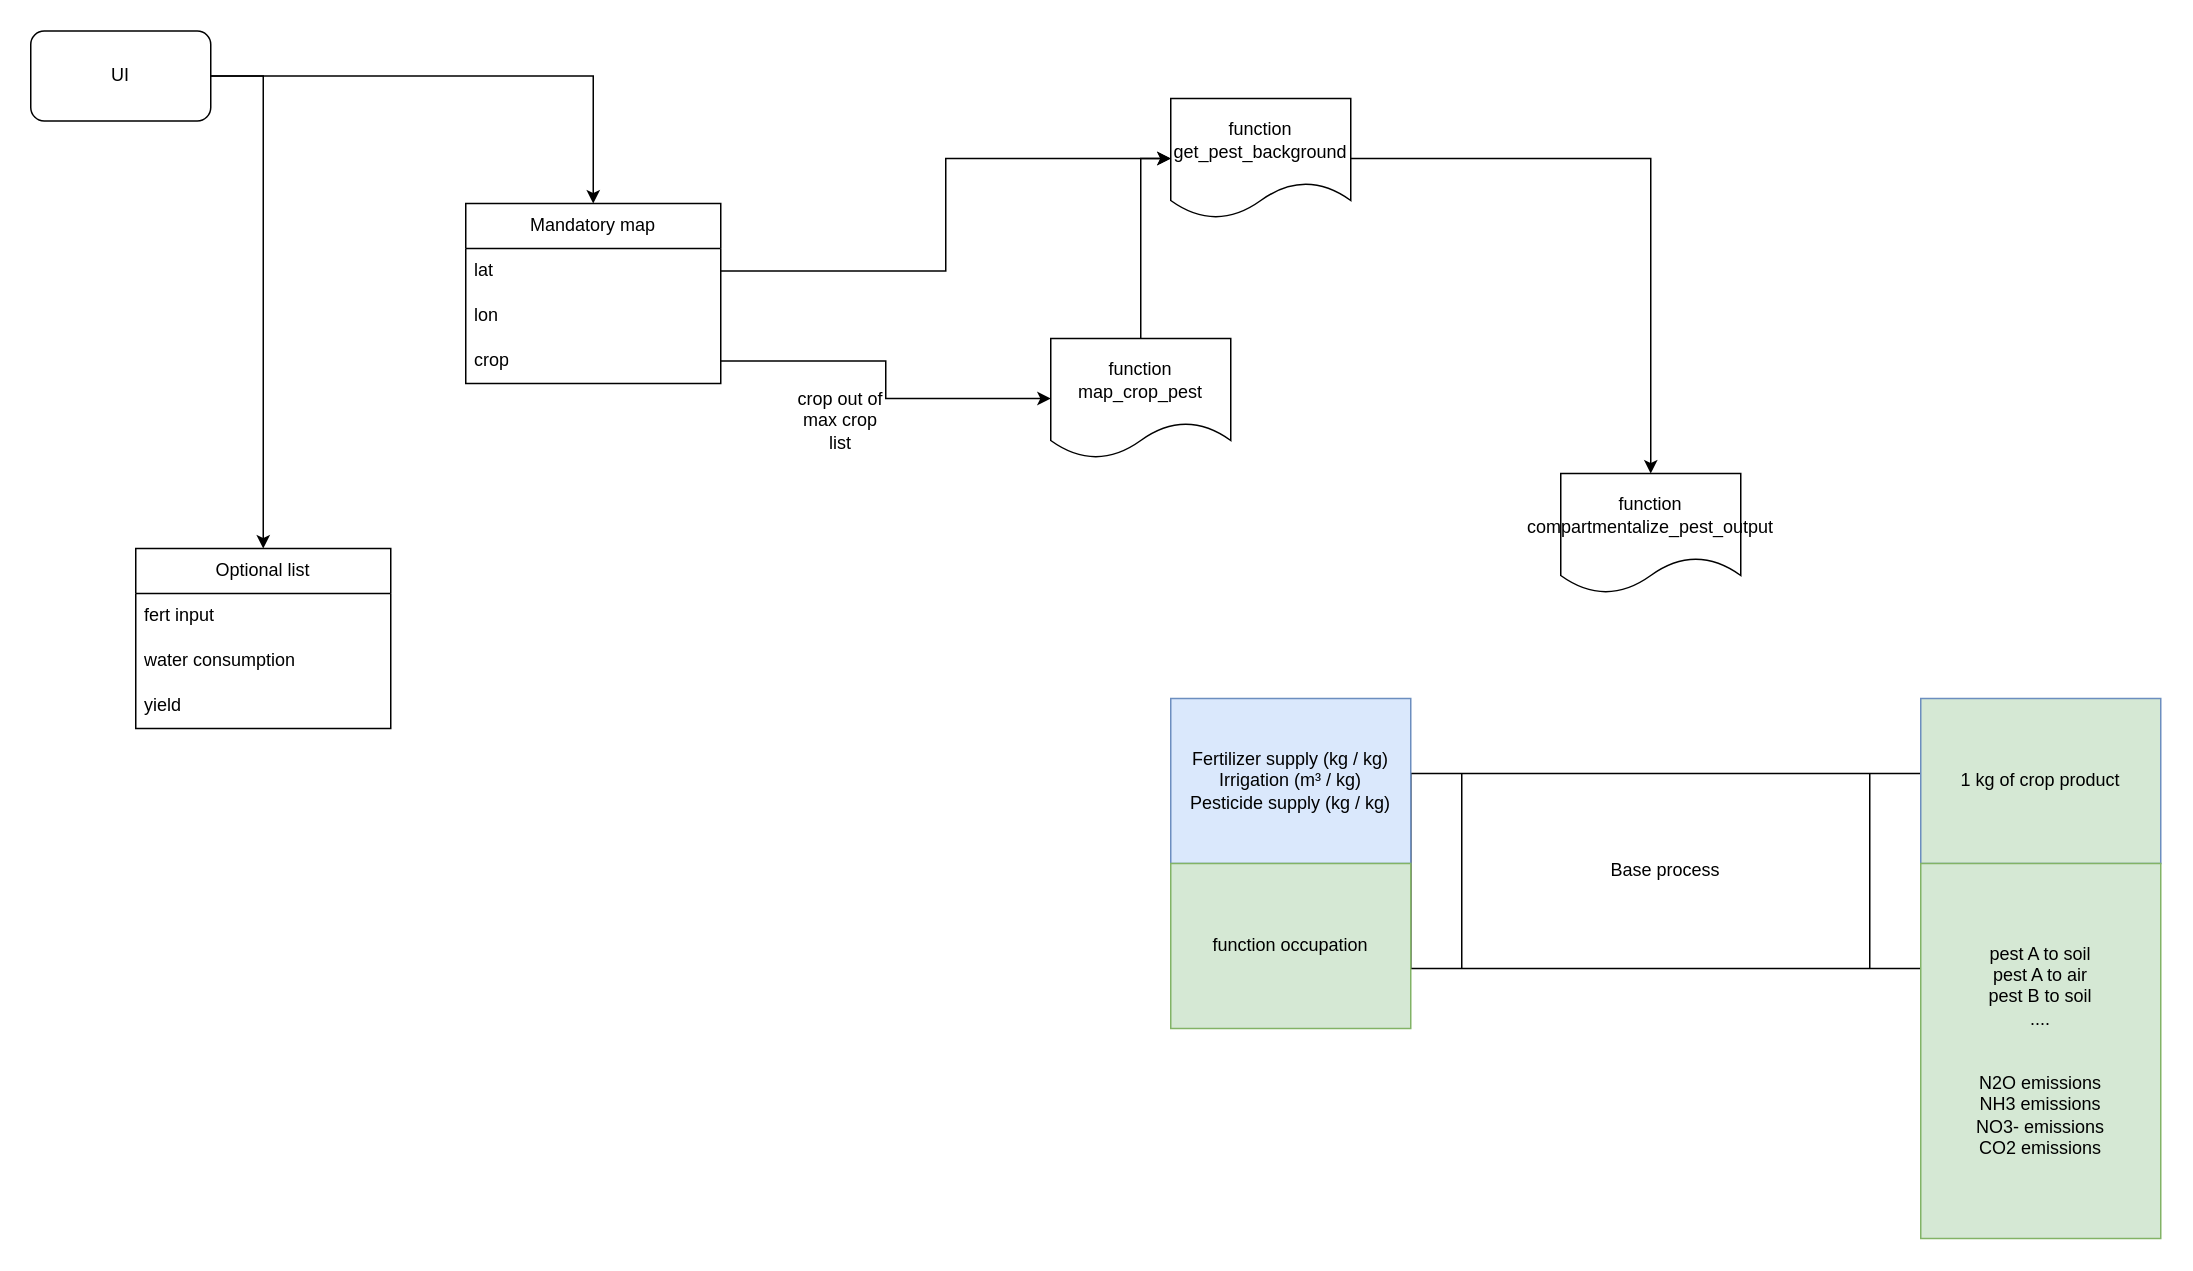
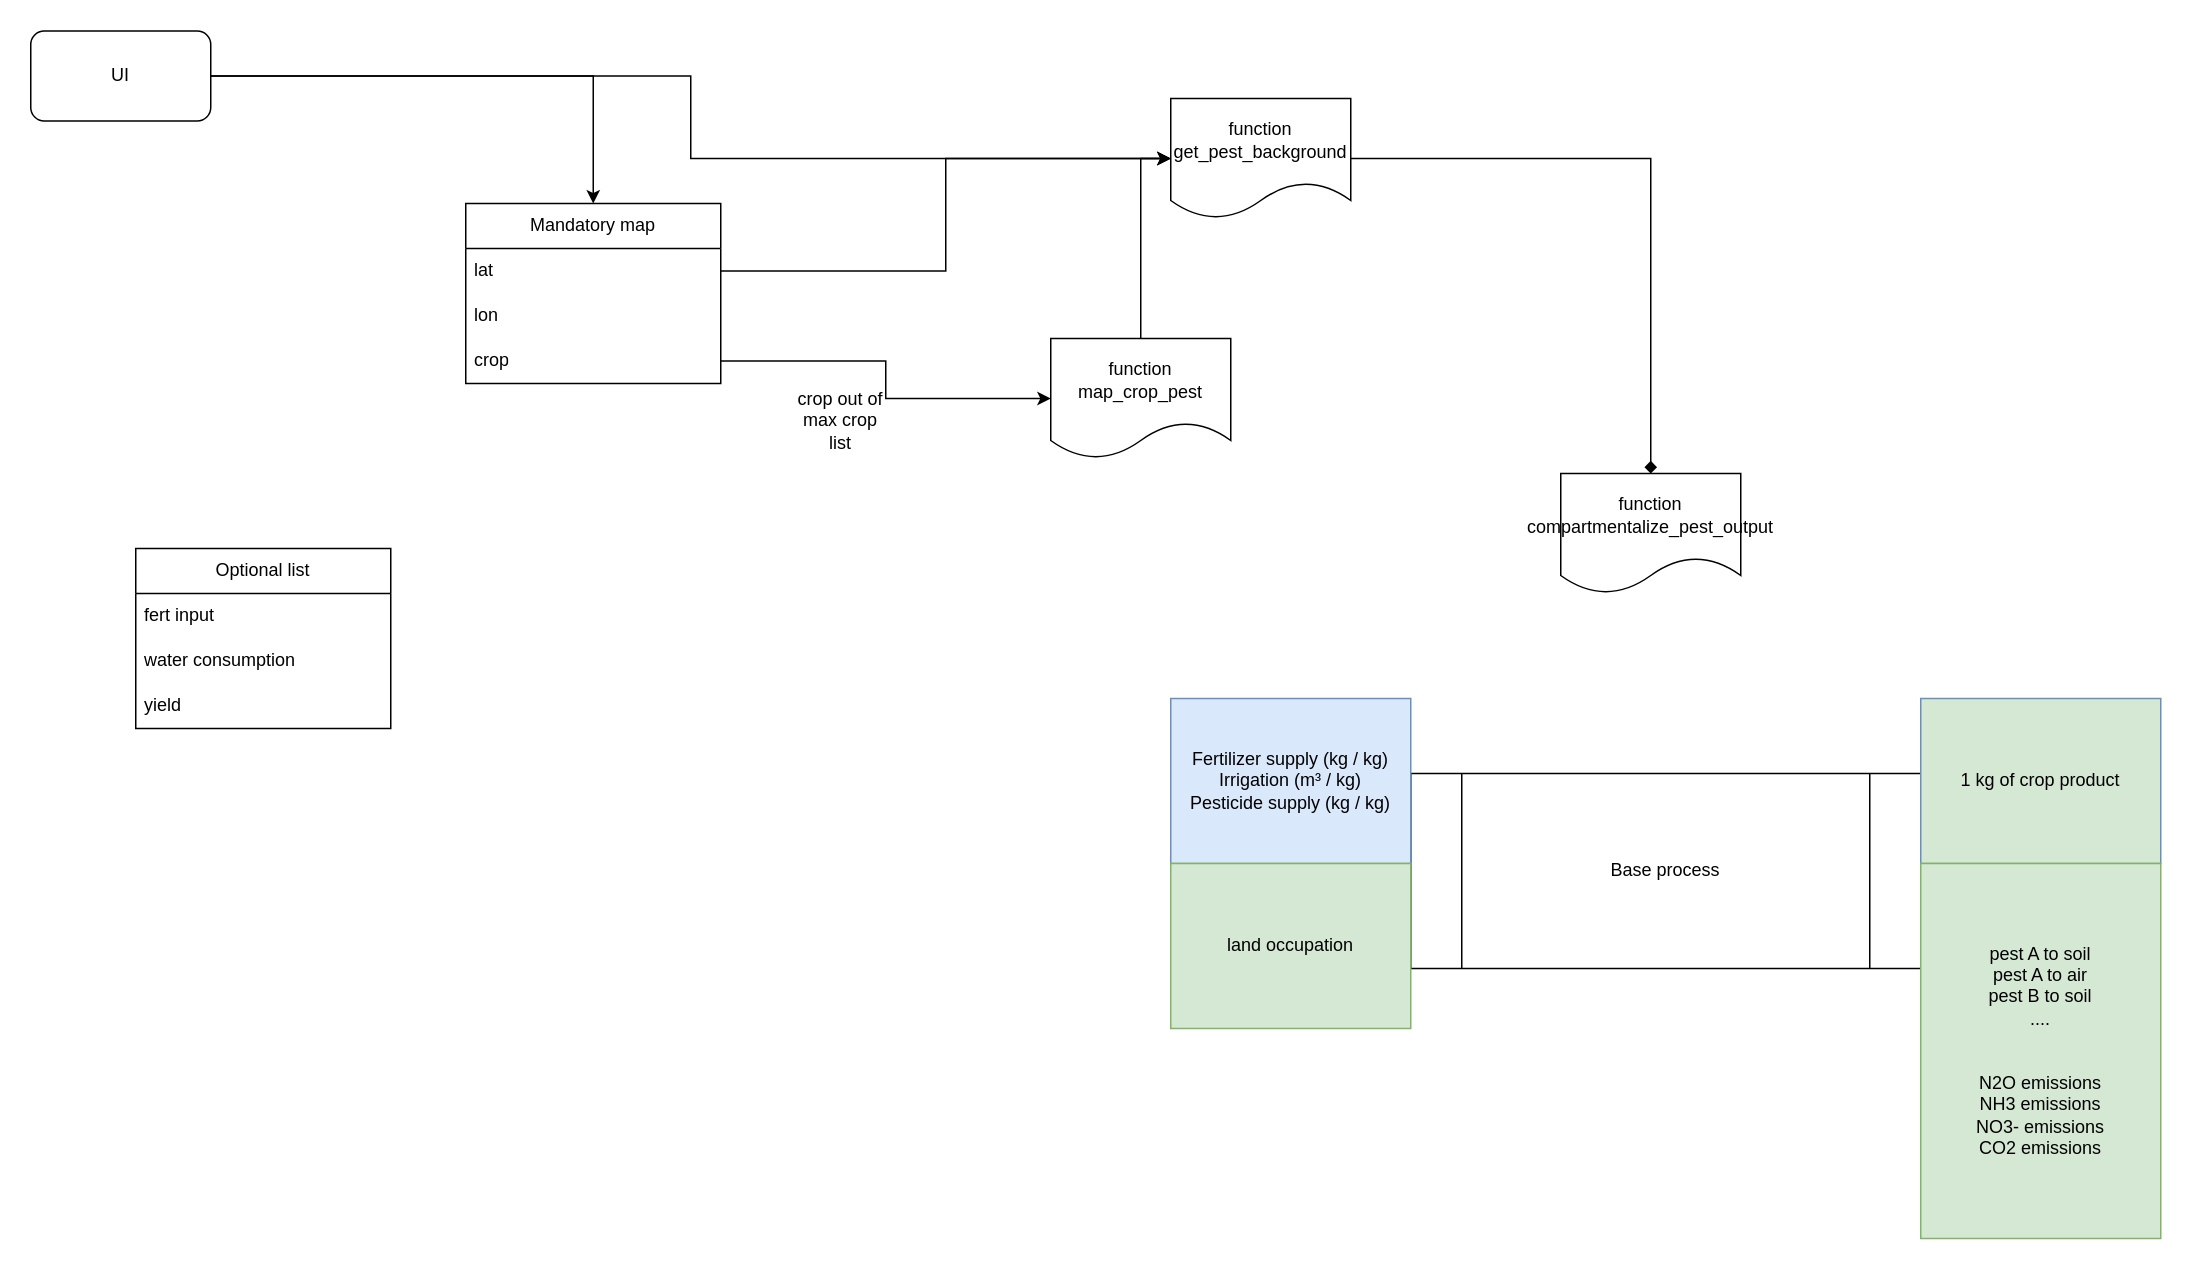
- <mxCell id="12" style="edgeStyle=orthogonalEdgeStyle;rounded=0;orthogonalLoop=1;jettySize=auto;html=1;exitX=1;exitY=0.5;exitDx=0;exitDy=0;entryX=0.5;entryY=0;entryDx=0;entryDy=0;" edge="1" parent="1" source="13" target="14"><mxGeometry relative="1" as="geometry"><mxPoint x="210" y="315" as="targetPoint" /></mxGeometry></mxCell>
+ <mxCell id="12" style="edgeStyle=orthogonalEdgeStyle;rounded=0;orthogonalLoop=1;jettySize=auto;html=1;exitX=1;exitY=0.5;exitDx=0;exitDy=0;" edge="1" parent="1" source="13" target="19"><mxGeometry relative="1" as="geometry"><mxPoint x="210" y="315" as="targetPoint" /></mxGeometry></mxCell>
- <mxCell id="18" style="edgeStyle=orthogonalEdgeStyle;rounded=0;orthogonalLoop=1;jettySize=auto;html=1;entryX=0.5;entryY=0;entryDx=0;entryDy=0;" edge="1" parent="1" source="19" target="25"><mxGeometry relative="1" as="geometry"><mxPoint x="1100" y="345" as="targetPoint" /></mxGeometry></mxCell>
+ <mxCell id="18" style="edgeStyle=orthogonalEdgeStyle;rounded=0;orthogonalLoop=1;jettySize=auto;html=1;entryX=0.5;entryY=0;entryDx=0;entryDy=0;endArrow=diamond;" edge="1" parent="1" source="19" target="25"><mxGeometry relative="1" as="geometry"><mxPoint x="1100" y="345" as="targetPoint" /></mxGeometry></mxCell>
- <mxCell id="4" value="&lt;div&gt;function occupation&lt;/div&gt;" style="rounded=0;whiteSpace=wrap;html=1;fillColor=#d5e8d4;strokeColor=#82b366;" vertex="1" parent="1"><mxGeometry x="780" y="575" width="160" height="110" as="geometry" /></mxCell>
+ <mxCell id="4" value="&lt;div&gt;land occupation&lt;/div&gt;" style="rounded=0;whiteSpace=wrap;html=1;fillColor=#d5e8d4;strokeColor=#82b366;" vertex="1" parent="1"><mxGeometry x="780" y="575" width="160" height="110" as="geometry" /></mxCell>
